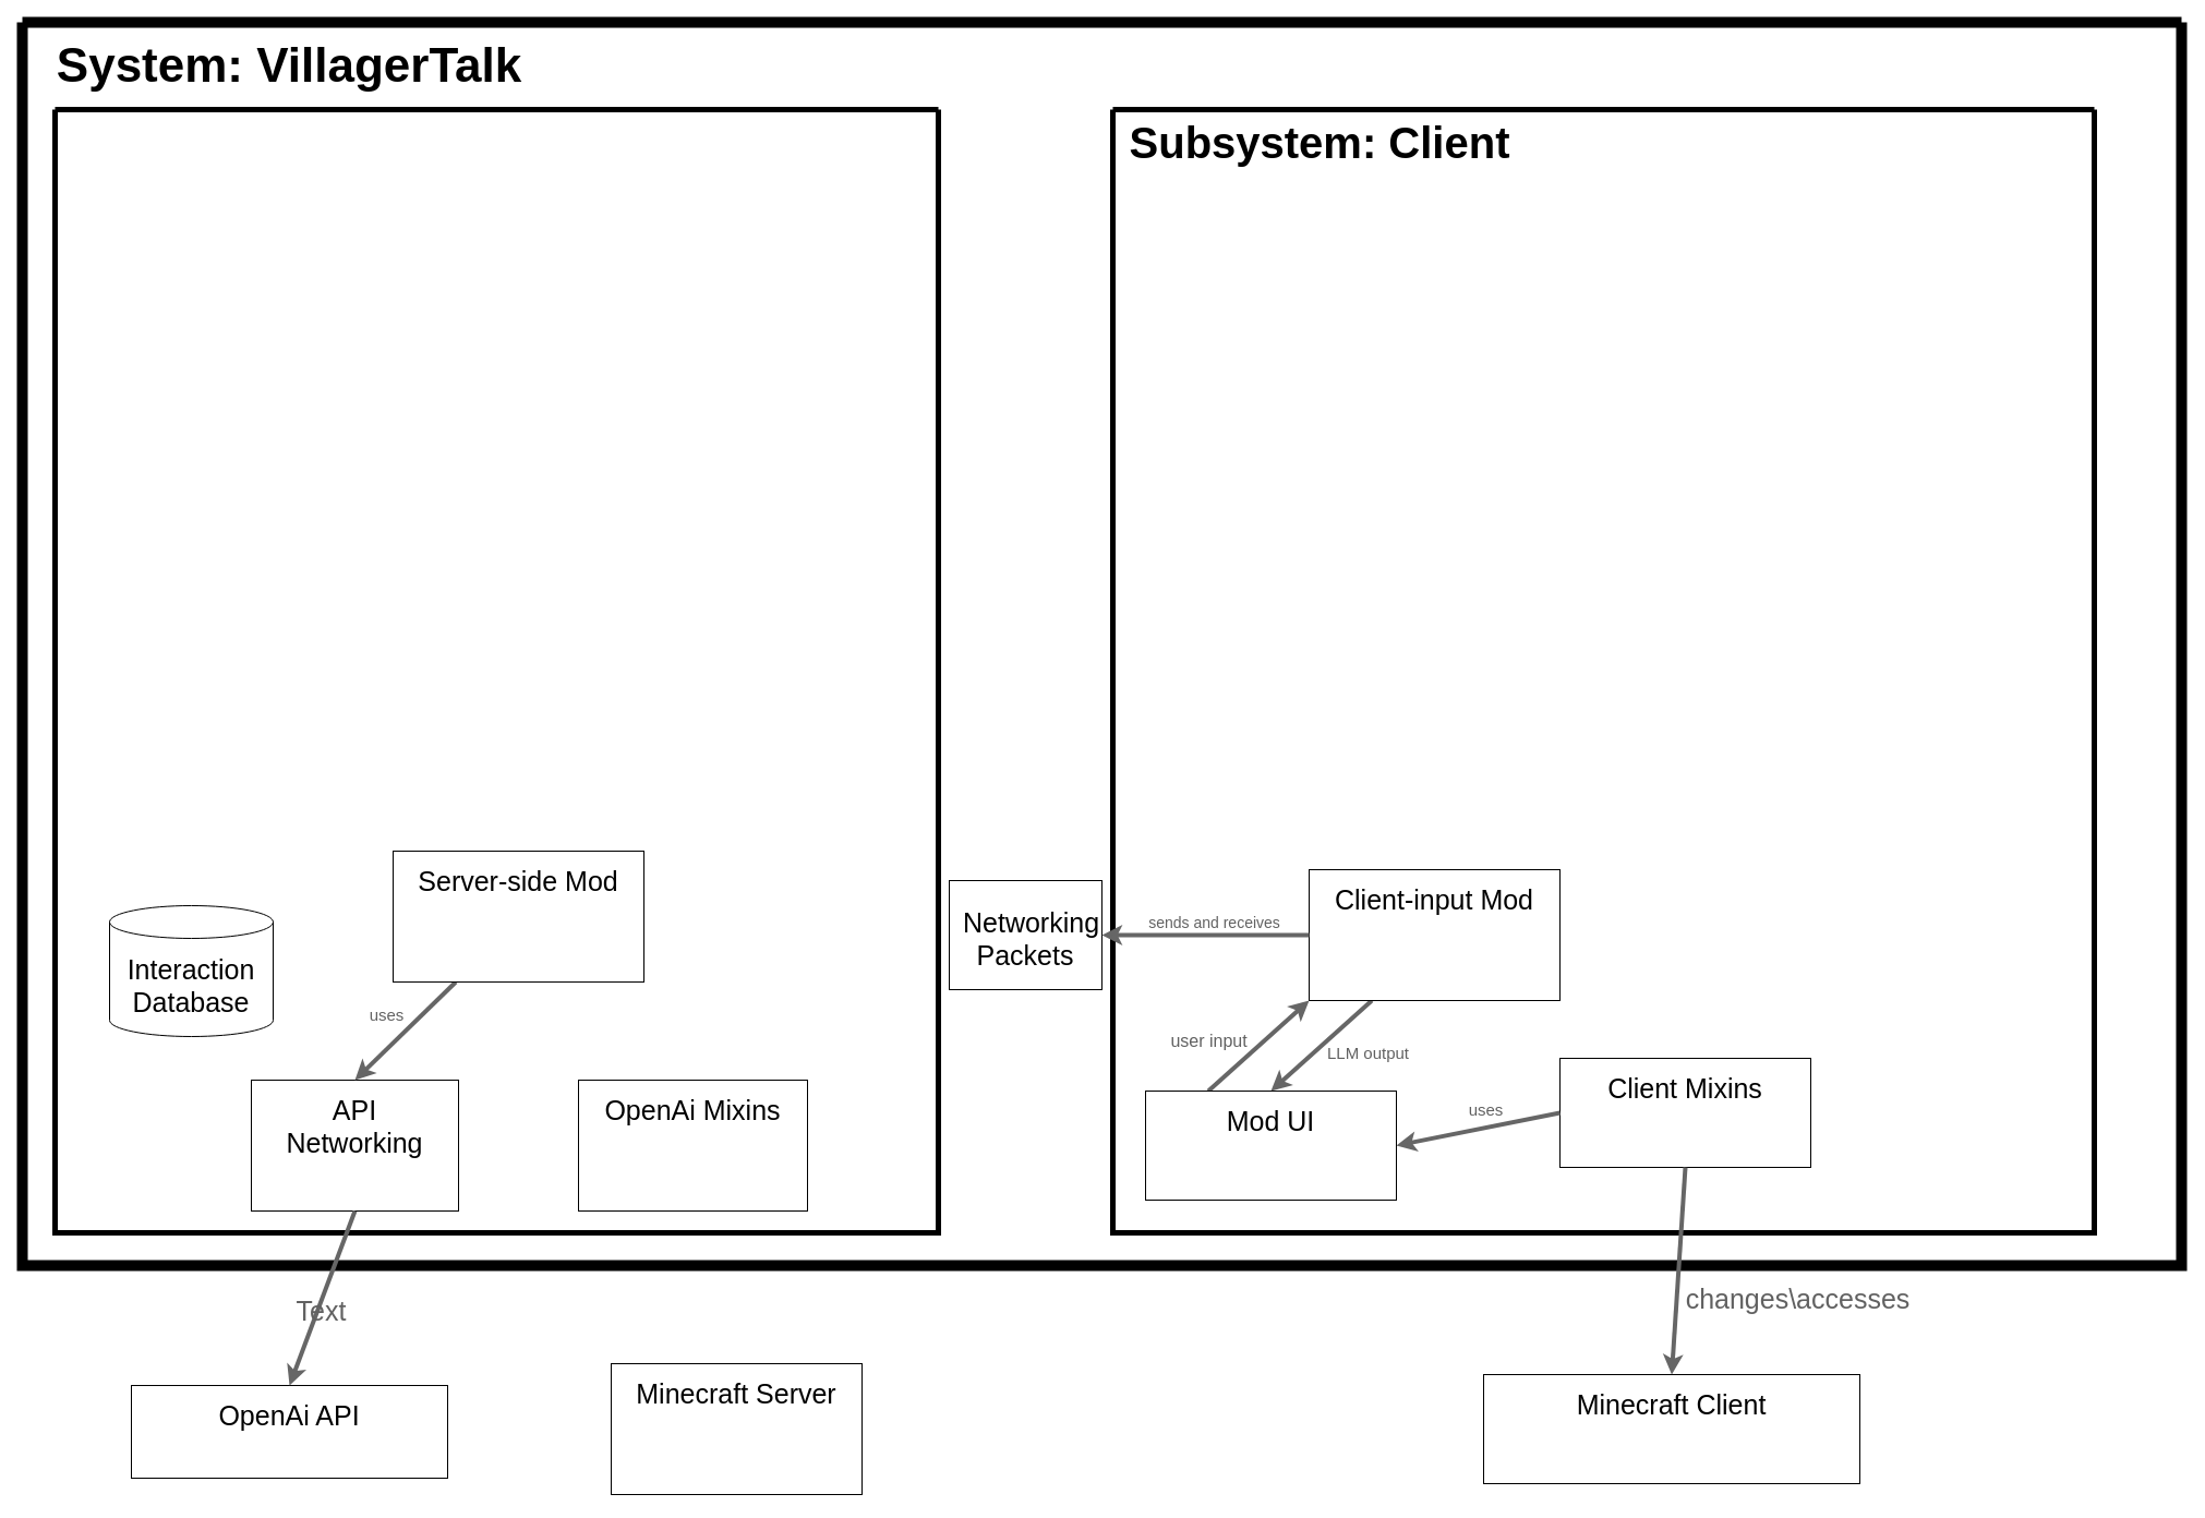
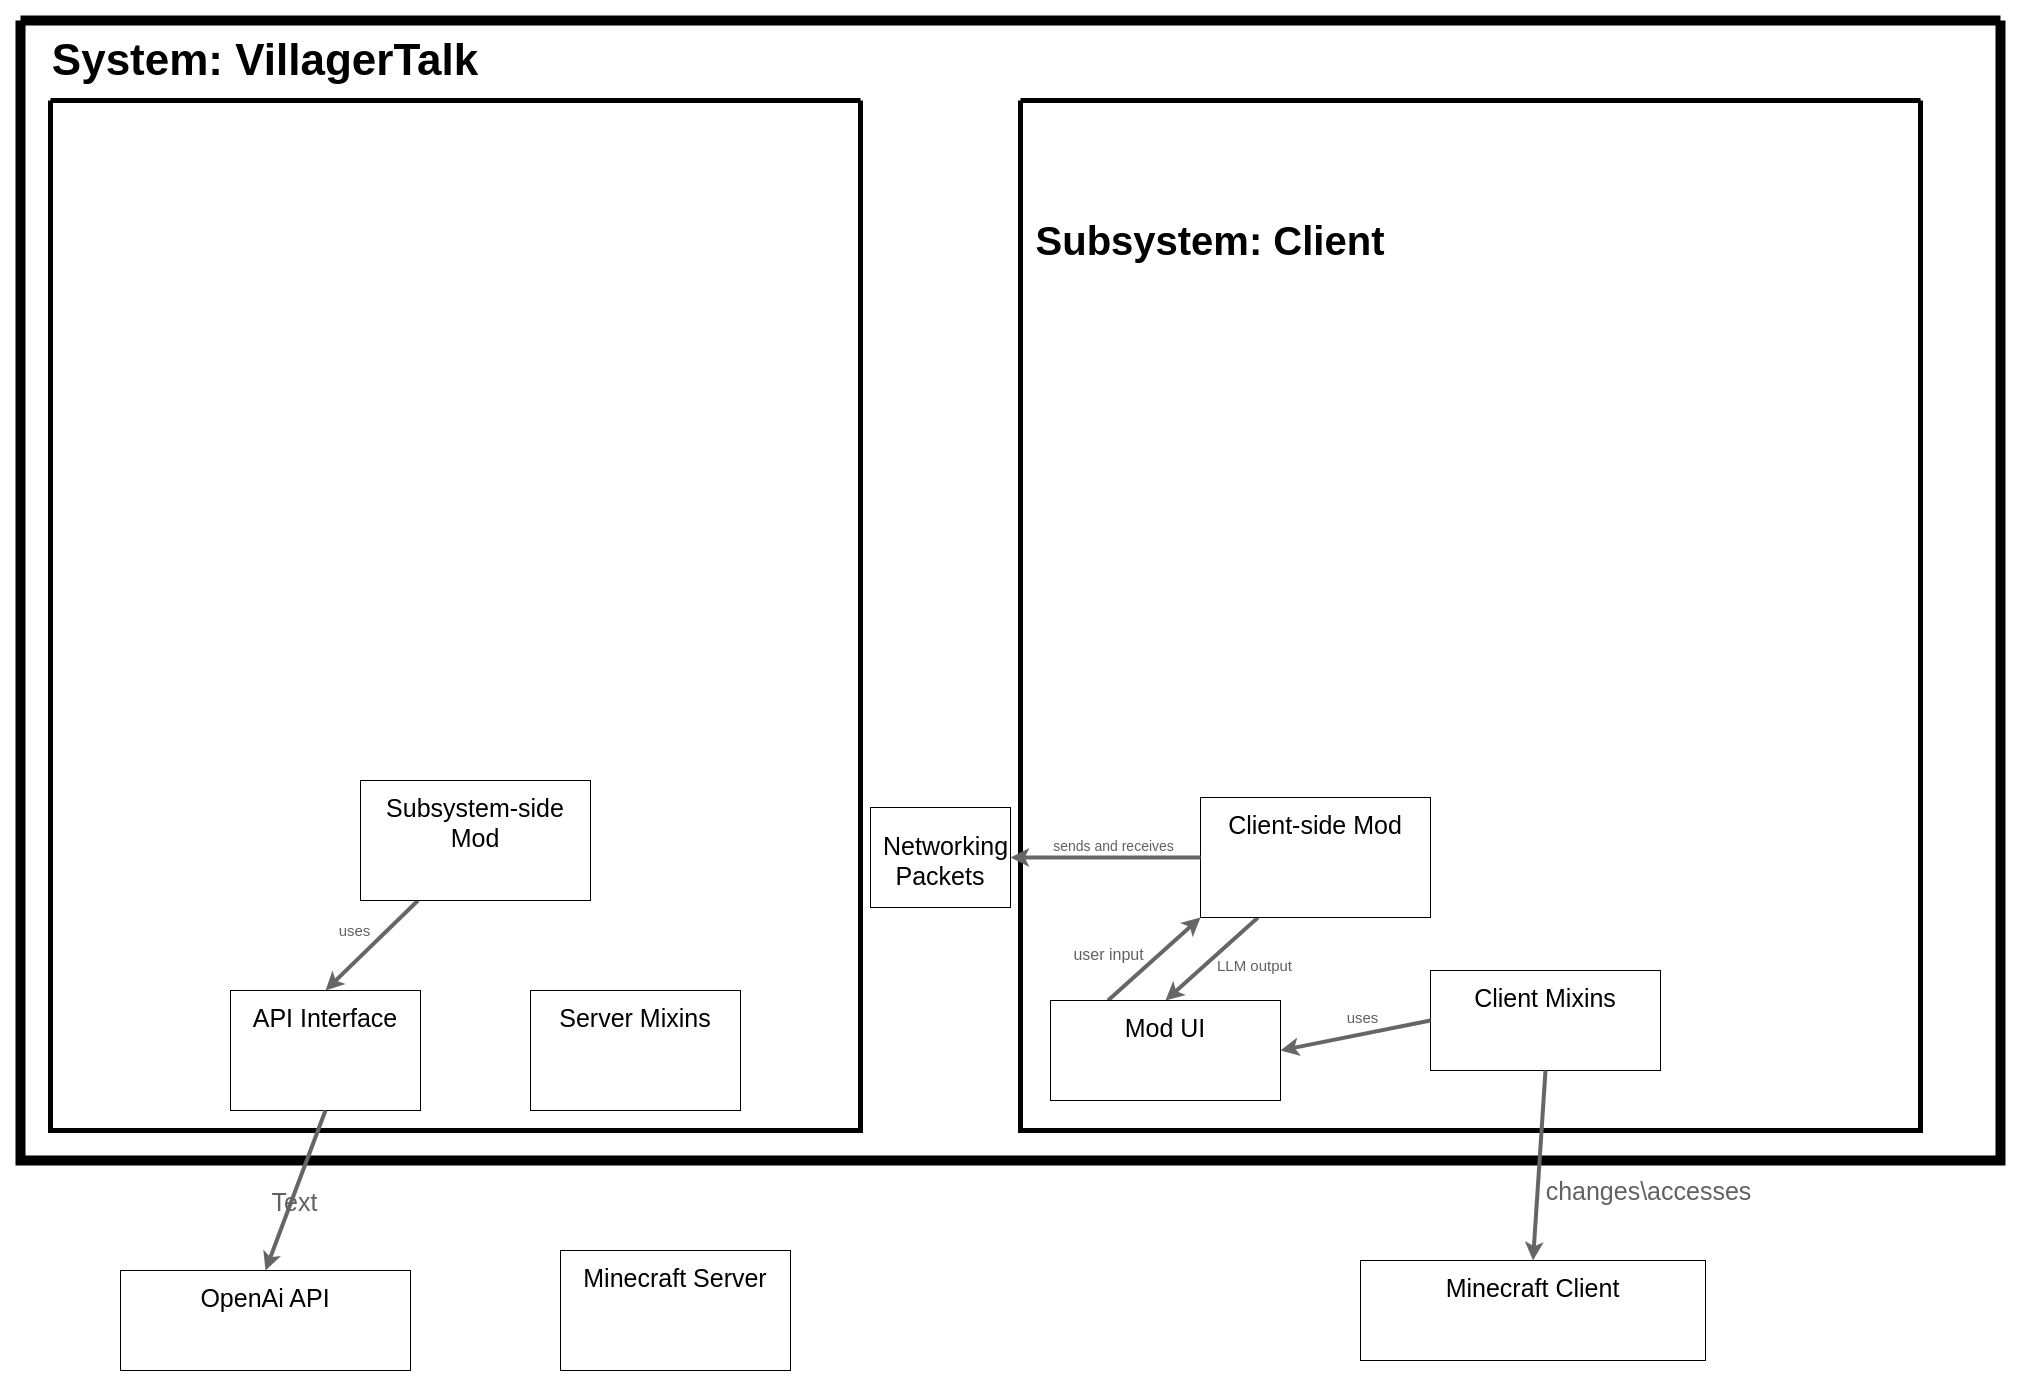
- <mxCell id="16" value="Subsystem: Client&lt;div style=&quot;font-size: 40px;&quot;&gt;&lt;br style=&quot;font-size: 40px;&quot;&gt;&lt;/div&gt;" style="text;html=1;align=center;verticalAlign=top;whiteSpace=wrap;rounded=0;fontSize=40;fontStyle=1" vertex="1" parent="15"><mxGeometry x="10" width="360" height="70" as="geometry" /></mxCell>
+ <mxCell id="16" value="Subsystem: Client&lt;div style=&quot;font-size: 40px;&quot;&gt;&lt;br style=&quot;font-size: 40px;&quot;&gt;&lt;/div&gt;" style="text;html=1;align=center;verticalAlign=top;whiteSpace=wrap;rounded=0;fontSize=40;fontStyle=1" vertex="1" parent="15"><mxGeometry x="10" y="110" width="360" height="70" as="geometry" /></mxCell>
- <mxCell id="14" value="&lt;p style=&quot;margin: 13px; font-size: 25px;&quot;&gt;&lt;span style=&quot;font-size: 25px;&quot;&gt;&lt;span style=&quot;font-size: 25px;&quot;&gt;Server-side Mod&lt;/span&gt;&lt;/span&gt;&lt;/p&gt;" style="shape=rect;html=1;overflow=fill;whiteSpace=wrap;align=center;fontSize=25;verticalAlign=middle;horizontal=1;" vertex="1" parent="8"><mxGeometry x="310" y="680" width="230" height="120" as="geometry" /></mxCell>
+ <mxCell id="14" value="&lt;p style=&quot;margin: 13px; font-size: 25px;&quot;&gt;&lt;span style=&quot;font-size: 25px;&quot;&gt;&lt;span style=&quot;font-size: 25px;&quot;&gt;Subsystem-side Mod&lt;/span&gt;&lt;/span&gt;&lt;/p&gt;" style="shape=rect;html=1;overflow=fill;whiteSpace=wrap;align=center;fontSize=25;verticalAlign=middle;horizontal=1;" vertex="1" parent="8"><mxGeometry x="310" y="680" width="230" height="120" as="geometry" /></mxCell>
- <mxCell id="21" value="&lt;p style=&quot;margin: 13px; font-size: 25px;&quot;&gt;&lt;span style=&quot;font-size: 25px;&quot;&gt;&lt;span style=&quot;font-size: 25px;&quot;&gt;Client-input Mod&lt;/span&gt;&lt;/span&gt;&lt;/p&gt;" style="shape=rect;html=1;overflow=fill;whiteSpace=wrap;align=center;fontSize=25;verticalAlign=middle;horizontal=1;" vertex="1" parent="15"><mxGeometry x="180" y="697" width="230" height="120" as="geometry" /></mxCell>
+ <mxCell id="21" value="&lt;p style=&quot;margin: 13px; font-size: 25px;&quot;&gt;&lt;span style=&quot;font-size: 25px;&quot;&gt;&lt;span style=&quot;font-size: 25px;&quot;&gt;Client-side Mod&lt;/span&gt;&lt;/span&gt;&lt;/p&gt;" style="shape=rect;html=1;overflow=fill;whiteSpace=wrap;align=center;fontSize=25;verticalAlign=middle;horizontal=1;" vertex="1" parent="15"><mxGeometry x="180" y="697" width="230" height="120" as="geometry" /></mxCell>
- <mxCell id="9" value="Interaction&lt;div&gt;Database&lt;/div&gt;" style="shape=cylinder3;whiteSpace=wrap;html=1;boundedLbl=1;backgroundOutline=1;size=15;strokeColor=default;align=center;verticalAlign=middle;fontFamily=Helvetica;fontSize=25;fontColor=default;fillColor=default;" vertex="1" parent="8"><mxGeometry x="50" y="730" width="150" height="120" as="geometry" /></mxCell>
- <mxCell id="10" value="&lt;p style=&quot;margin: 13px; font-size: 25px;&quot;&gt;&lt;span style=&quot;font-size: 25px;&quot;&gt;&lt;span style=&quot;font-size: 25px;&quot;&gt;API Networking&lt;/span&gt;&lt;/span&gt;&lt;/p&gt;" style="shape=rect;html=1;overflow=fill;whiteSpace=wrap;align=center;fontSize=25;verticalAlign=middle;horizontal=1;" vertex="1" parent="8"><mxGeometry x="180" y="890" width="190" height="120" as="geometry" /></mxCell>
+ <mxCell id="10" value="&lt;p style=&quot;margin: 13px; font-size: 25px;&quot;&gt;&lt;span style=&quot;font-size: 25px;&quot;&gt;&lt;span style=&quot;font-size: 25px;&quot;&gt;API Interface&lt;/span&gt;&lt;/span&gt;&lt;/p&gt;" style="shape=rect;html=1;overflow=fill;whiteSpace=wrap;align=center;fontSize=25;verticalAlign=middle;horizontal=1;" vertex="1" parent="8"><mxGeometry x="180" y="890" width="190" height="120" as="geometry" /></mxCell>
- <mxCell id="11" value="&lt;p style=&quot;margin: 13px; font-size: 25px;&quot;&gt;&lt;span style=&quot;font-size: 25px;&quot;&gt;&lt;span style=&quot;font-size: 25px;&quot;&gt;OpenAi Mixins&lt;/span&gt;&lt;/span&gt;&lt;/p&gt;" style="shape=rect;html=1;overflow=fill;whiteSpace=wrap;align=center;fontSize=25;verticalAlign=middle;horizontal=1;" vertex="1" parent="8"><mxGeometry x="480" y="890" width="210" height="120" as="geometry" /></mxCell>
+ <mxCell id="11" value="&lt;p style=&quot;margin: 13px; font-size: 25px;&quot;&gt;&lt;span style=&quot;font-size: 25px;&quot;&gt;&lt;span style=&quot;font-size: 25px;&quot;&gt;Server Mixins&lt;/span&gt;&lt;/span&gt;&lt;/p&gt;" style="shape=rect;html=1;overflow=fill;whiteSpace=wrap;align=center;fontSize=25;verticalAlign=middle;horizontal=1;" vertex="1" parent="8"><mxGeometry x="480" y="890" width="210" height="120" as="geometry" /></mxCell>
- <mxCell id="4" value="&lt;p style=&quot;margin: 13px; font-size: 25px;&quot;&gt;&lt;span style=&quot;font-size: 25px;&quot;&gt;&lt;span style=&quot;font-size: 25px;&quot;&gt;OpenAi API&lt;/span&gt;&lt;/span&gt;&lt;/p&gt;" style="shape=rect;html=1;overflow=fill;whiteSpace=wrap;align=center;fontSize=25;verticalAlign=middle;horizontal=1;" vertex="1" parent="1"><mxGeometry x="120" y="1270" width="290" height="85" as="geometry" /></mxCell>
+ <mxCell id="4" value="&lt;p style=&quot;margin: 13px; font-size: 25px;&quot;&gt;&lt;span style=&quot;font-size: 25px;&quot;&gt;&lt;span style=&quot;font-size: 25px;&quot;&gt;OpenAi API&lt;/span&gt;&lt;/span&gt;&lt;/p&gt;" style="shape=rect;html=1;overflow=fill;whiteSpace=wrap;align=center;fontSize=25;verticalAlign=middle;horizontal=1;" vertex="1" parent="1"><mxGeometry x="120" y="1270" width="290" height="100" as="geometry" /></mxCell>
